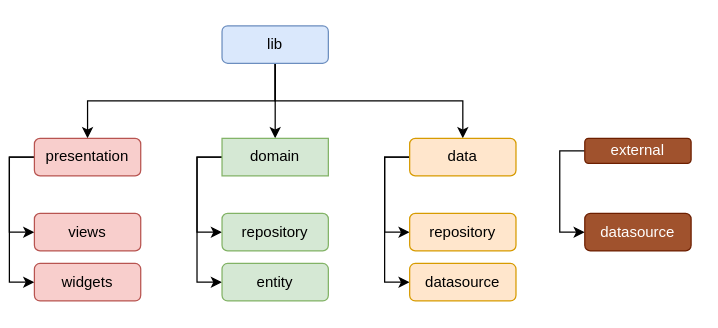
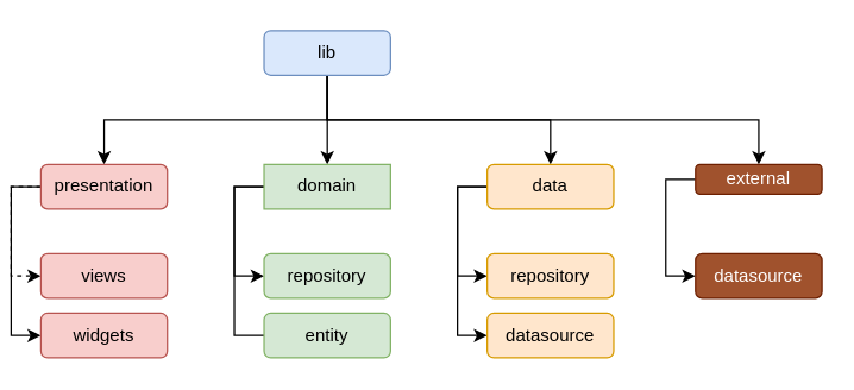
+ <mxCell id="5" style="edgeStyle=orthogonalEdgeStyle;rounded=0;orthogonalLoop=1;jettySize=auto;html=1;exitX=0.5;exitY=1;exitDx=0;exitDy=0;" edge="1" parent="1" source="6" target="23"><mxGeometry relative="1" as="geometry" /></mxCell>
- <mxCell id="10" value="" style="edgeStyle=orthogonalEdgeStyle;rounded=0;orthogonalLoop=1;jettySize=auto;html=1;exitX=0;exitY=0.5;exitDx=0;exitDy=0;entryX=0;entryY=0.5;entryDx=0;entryDy=0;" edge="1" parent="1" source="12" target="16"><mxGeometry relative="1" as="geometry" /></mxCell>
+ <mxCell id="10" value="" style="edgeStyle=orthogonalEdgeStyle;rounded=0;orthogonalLoop=1;jettySize=auto;html=1;exitX=0;exitY=0.5;exitDx=0;exitDy=0;entryX=0;entryY=0.5;entryDx=0;entryDy=0;dashed=1;" edge="1" parent="1" source="12" target="16"><mxGeometry relative="1" as="geometry" /></mxCell>
- <mxCell id="8" style="edgeStyle=orthogonalEdgeStyle;rounded=0;orthogonalLoop=1;jettySize=auto;html=1;exitX=0;exitY=0.5;exitDx=0;exitDy=0;entryX=0;entryY=0.5;entryDx=0;entryDy=0;" edge="1" parent="1" source="9" target="19"><mxGeometry relative="1" as="geometry" /></mxCell>
+ <mxCell id="8" style="edgeStyle=orthogonalEdgeStyle;rounded=0;orthogonalLoop=1;jettySize=auto;html=1;exitX=0;exitY=0.5;exitDx=0;exitDy=0;entryX=0;entryY=0.5;entryDx=0;entryDy=0;endArrow=none;" edge="1" parent="1" source="9" target="19"><mxGeometry relative="1" as="geometry" /></mxCell>
